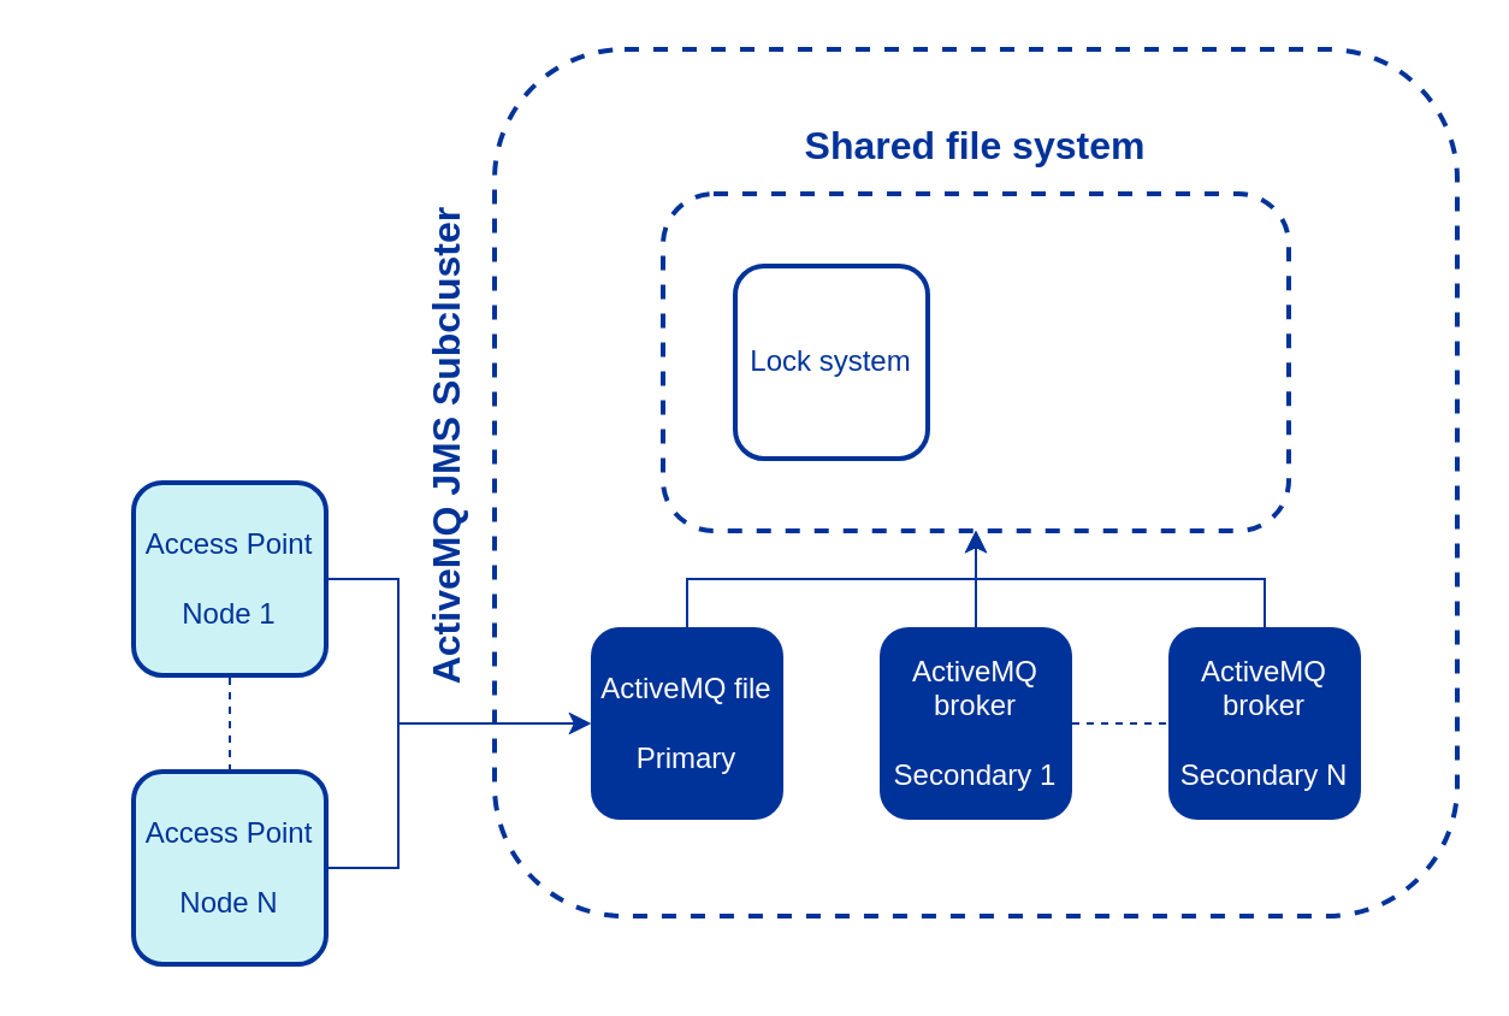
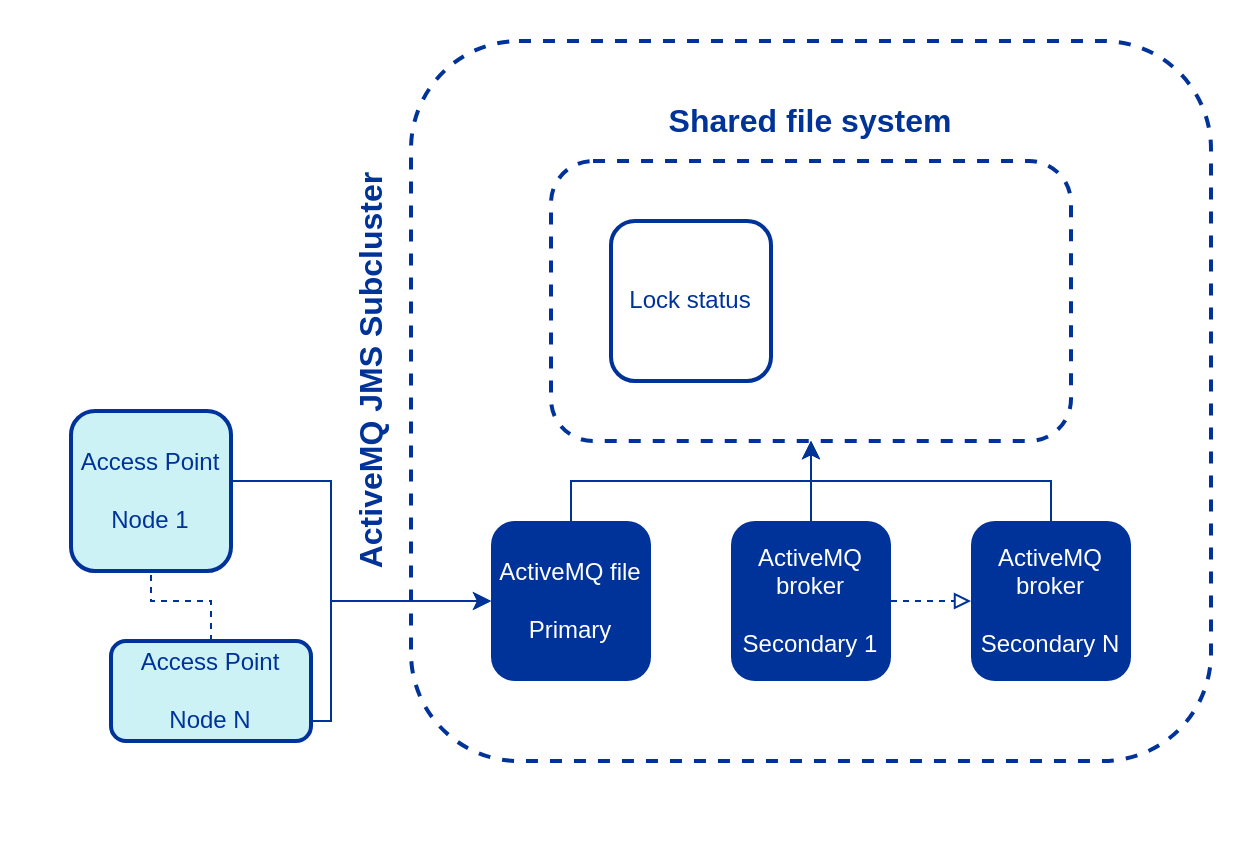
- <mxCell id="15" value="Lock system" style="rounded=1;whiteSpace=wrap;html=1;strokeColor=#003399;strokeWidth=2;fillColor=none;aspect=fixed;fontColor=#003399;" parent="1" vertex="1"><mxGeometry x="305" y="110" width="80" height="80" as="geometry" /></mxCell>
+ <mxCell id="15" value="Lock status" style="rounded=1;whiteSpace=wrap;html=1;strokeColor=#003399;strokeWidth=2;fillColor=none;aspect=fixed;fontColor=#003399;" parent="1" vertex="1"><mxGeometry x="305" y="110" width="80" height="80" as="geometry" /></mxCell>
- <mxCell id="4" value="&lt;font&gt;Access Point&lt;br&gt;&lt;br&gt;Node 1&lt;/font&gt;" style="rounded=1;whiteSpace=wrap;html=1;strokeColor=#003399;strokeWidth=2;fillColor=#CDF2F6;aspect=fixed;fontColor=#003399;" parent="1" vertex="1"><mxGeometry x="55" y="200" width="80" height="80" as="geometry" /></mxCell>
+ <mxCell id="4" value="&lt;font&gt;Access Point&lt;br&gt;&lt;br&gt;Node 1&lt;/font&gt;" style="rounded=1;whiteSpace=wrap;html=1;strokeColor=#003399;strokeWidth=2;fillColor=#CDF2F6;aspect=fixed;fontColor=#003399;" parent="1" vertex="1"><mxGeometry x="35" y="205" width="80" height="80" as="geometry" /></mxCell>
- <mxCell id="8" style="edgeStyle=orthogonalEdgeStyle;rounded=0;orthogonalLoop=1;jettySize=auto;html=1;exitX=1;exitY=0.5;exitDx=0;exitDy=0;entryX=0;entryY=0.5;entryDx=0;entryDy=0;dashed=1;strokeColor=#003399;endArrow=none;endFill=0;" parent="1" source="10" target="12" edge="1"><mxGeometry relative="1" as="geometry" /></mxCell>
+ <mxCell id="8" style="edgeStyle=orthogonalEdgeStyle;rounded=0;orthogonalLoop=1;jettySize=auto;html=1;exitX=1;exitY=0.5;exitDx=0;exitDy=0;entryX=0;entryY=0.5;entryDx=0;entryDy=0;dashed=1;strokeColor=#003399;endArrow=block;endFill=0;" parent="1" source="10" target="12" edge="1"><mxGeometry relative="1" as="geometry" /></mxCell>
- <mxCell id="18" value="&lt;font&gt;Access Point&lt;br&gt;&lt;br&gt;Node N&lt;/font&gt;" style="rounded=1;whiteSpace=wrap;html=1;strokeColor=#003399;strokeWidth=2;fillColor=#CDF2F6;aspect=fixed;fontColor=#003399;" parent="1" vertex="1"><mxGeometry x="55" y="320" width="80" height="80" as="geometry" /></mxCell>
+ <mxCell id="18" value="&lt;font&gt;Access Point&lt;br&gt;&lt;br&gt;Node N&lt;/font&gt;" style="rounded=1;whiteSpace=wrap;html=1;strokeColor=#003399;strokeWidth=2;fillColor=#CDF2F6;aspect=fixed;fontColor=#003399;" parent="1" vertex="1"><mxGeometry x="55" y="320" width="100" height="50" as="geometry" /></mxCell>
